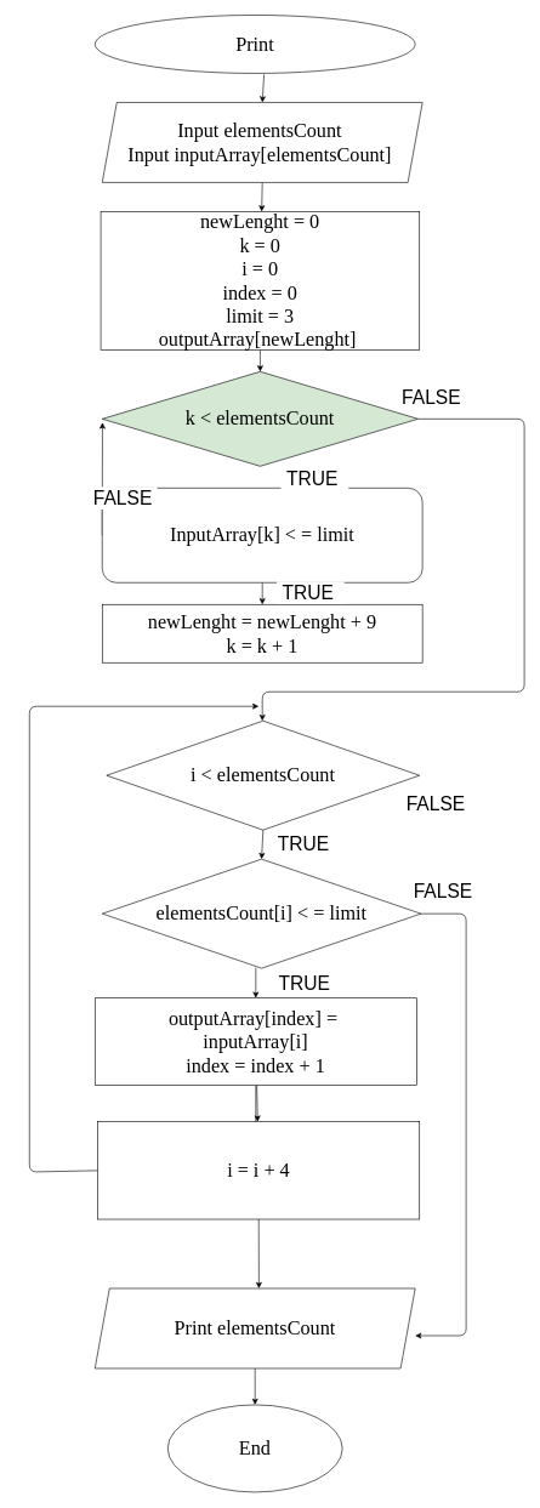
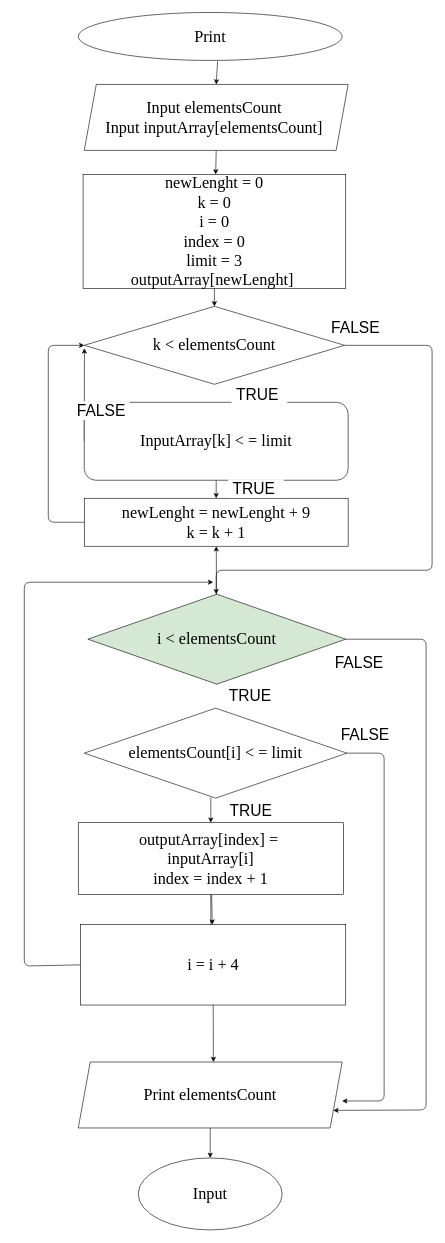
- <mxCell id="8" value="k &amp;lt;&amp;nbsp;&lt;span style=&quot;font-family: &amp;#34;fira code&amp;#34;&quot;&gt;elementsC&lt;/span&gt;&lt;span style=&quot;font-family: &amp;#34;fira code&amp;#34;&quot;&gt;ount&lt;/span&gt;" style="rhombus;whiteSpace=wrap;html=1;fontSize=27;fontFamily=Fira Code;fillColor=#d5e8d4;" parent="1" vertex="1"><mxGeometry x="140" y="510" width="434" height="130" as="geometry" /></mxCell>
+ <mxCell id="8" value="k &amp;lt;&amp;nbsp;&lt;span style=&quot;font-family: &amp;#34;fira code&amp;#34;&quot;&gt;elementsC&lt;/span&gt;&lt;span style=&quot;font-family: &amp;#34;fira code&amp;#34;&quot;&gt;ount&lt;/span&gt;" style="rhombus;whiteSpace=wrap;html=1;fontSize=27;fontFamily=Fira Code;" parent="1" vertex="1"><mxGeometry x="140" y="510" width="434" height="130" as="geometry" /></mxCell>
+ <mxCell id="25" style="edgeStyle=none;html=1;exitX=0;exitY=0.5;exitDx=0;exitDy=0;fontSize=30;entryX=0;entryY=0.5;entryDx=0;entryDy=0;" parent="1" source="26" target="8" edge="1"><mxGeometry relative="1" as="geometry"><mxPoint x="80" y="570" as="targetPoint" /><Array as="points"><mxPoint x="80" y="870" /><mxPoint x="80" y="575" /></Array></mxGeometry></mxCell>
- <mxCell id="32" value="&lt;span&gt;i &amp;lt; elementsCount&lt;/span&gt;" style="rhombus;whiteSpace=wrap;html=1;fontSize=27;fontFamily=Fira Code;" parent="1" vertex="1"><mxGeometry x="146" y="990" width="430" height="150" as="geometry" /></mxCell>
+ <mxCell id="32" value="&lt;span&gt;i &amp;lt; elementsCount&lt;/span&gt;" style="rhombus;whiteSpace=wrap;html=1;fontSize=27;fontFamily=Fira Code;fillColor=#d5e8d4;" parent="1" vertex="1"><mxGeometry x="146" y="990" width="430" height="150" as="geometry" /></mxCell>
- <mxCell id="30" style="edgeStyle=none;html=1;exitX=0.5;exitY=1;exitDx=0;exitDy=0;entryX=0.5;entryY=0;entryDx=0;entryDy=0;fontSize=30;" parent="1" source="32" target="12" edge="1"><mxGeometry relative="1" as="geometry" /></mxCell>
+ <mxCell id="30" style="edgeStyle=none;html=1;exitX=0.5;exitY=1;exitDx=0;exitDy=0;fontSize=30;" parent="1" source="32" target="26" edge="1"><mxGeometry relative="1" as="geometry" /></mxCell>
+ <mxCell id="31" style="edgeStyle=none;html=1;exitX=1;exitY=0.5;exitDx=0;exitDy=0;entryX=1;entryY=0.75;entryDx=0;entryDy=0;" edge="1" parent="1" source="32" target="34"><mxGeometry relative="1" as="geometry"><mxPoint x="570" y="1850" as="targetPoint" /><Array as="points"><mxPoint x="710" y="1065" /><mxPoint x="710" y="1850" /></Array></mxGeometry></mxCell>
- <mxCell id="19" value="End" style="ellipse;whiteSpace=wrap;html=1;fontSize=27;fontFamily=Fira Code;" parent="1" vertex="1"><mxGeometry x="230" y="1930" width="240" height="120" as="geometry" /></mxCell>
+ <mxCell id="19" value="Input" style="ellipse;whiteSpace=wrap;html=1;fontSize=27;fontFamily=Fira Code;" parent="1" vertex="1"><mxGeometry x="230" y="1930" width="240" height="120" as="geometry" /></mxCell>
